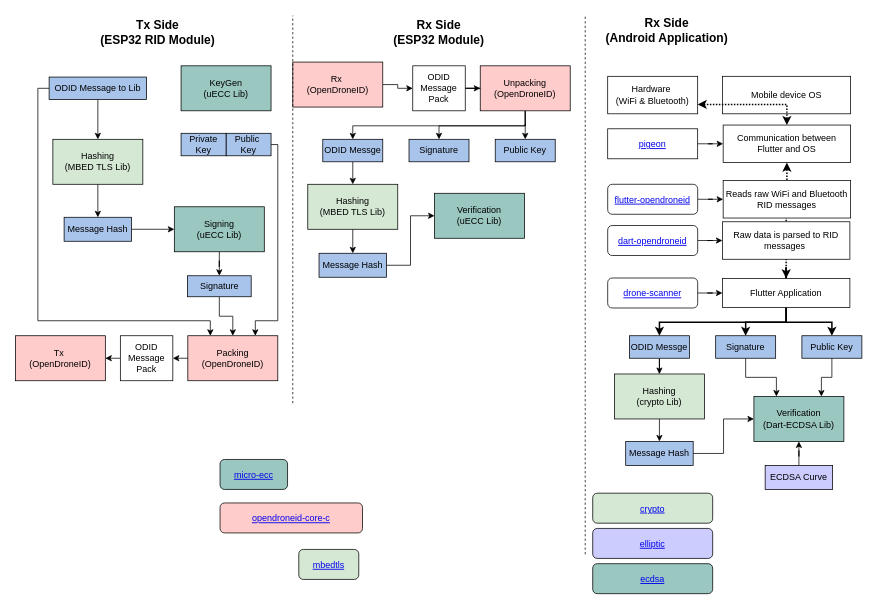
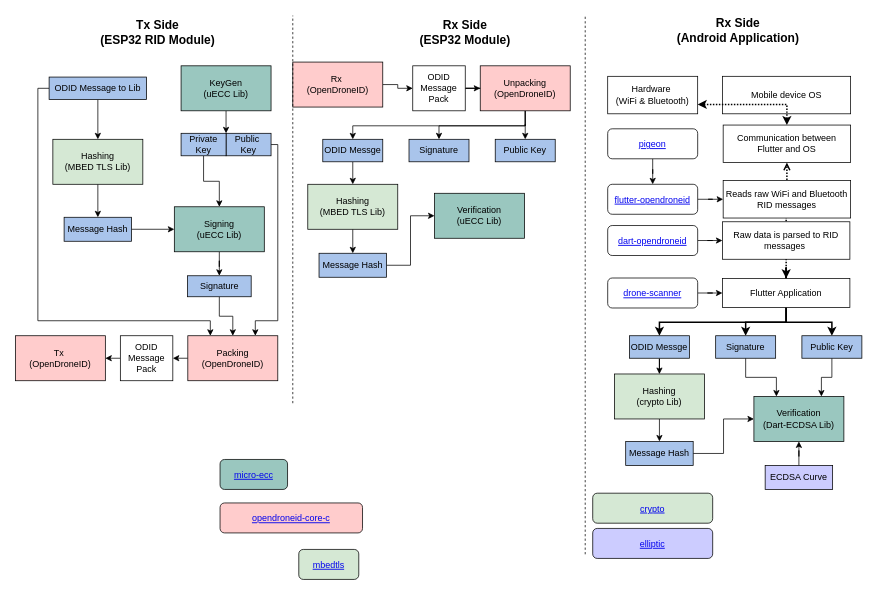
- <mxCell id="47" value="&lt;b style=&quot;font-size: 16px;&quot;&gt;&lt;font style=&quot;font-size: 16px;&quot;&gt;Rx Side&lt;/font&gt;&lt;/b&gt;&lt;div style=&quot;font-size: 16px;&quot;&gt;&lt;b style=&quot;&quot;&gt;&lt;font style=&quot;font-size: 16px;&quot;&gt;(Android Application)&lt;/font&gt;&lt;/b&gt;&lt;/div&gt;" style="text;html=1;align=center;verticalAlign=middle;whiteSpace=wrap;rounded=0;" vertex="1" parent="1"><mxGeometry x="779" y="25" width="220" height="30" as="geometry" /></mxCell>
+ <mxCell id="47" value="&lt;b style=&quot;font-size: 16px;&quot;&gt;&lt;font style=&quot;font-size: 16px;&quot;&gt;Rx Side&lt;/font&gt;&lt;/b&gt;&lt;div style=&quot;font-size: 16px;&quot;&gt;&lt;b style=&quot;&quot;&gt;&lt;font style=&quot;font-size: 16px;&quot;&gt;(Android Application)&lt;/font&gt;&lt;/b&gt;&lt;/div&gt;" style="text;html=1;align=center;verticalAlign=middle;whiteSpace=wrap;rounded=0;" vertex="1" parent="1"><mxGeometry x="874" y="25" width="220" height="30" as="geometry" /></mxCell>
- <mxCell id="29" value="&lt;b style=&quot;font-size: 16px;&quot;&gt;&lt;font style=&quot;font-size: 16px;&quot;&gt;Rx Side&lt;/font&gt;&lt;/b&gt;&lt;div style=&quot;font-size: 16px;&quot;&gt;&lt;b style=&quot;&quot;&gt;&lt;font style=&quot;font-size: 16px;&quot;&gt;(ESP32 Module)&lt;/font&gt;&lt;/b&gt;&lt;/div&gt;" style="text;html=1;align=center;verticalAlign=middle;whiteSpace=wrap;rounded=0;" vertex="1" parent="1"><mxGeometry x="475" y="27" width="220" height="30" as="geometry" /></mxCell>
+ <mxCell id="29" value="&lt;b style=&quot;font-size: 16px;&quot;&gt;&lt;font style=&quot;font-size: 16px;&quot;&gt;Rx Side&lt;/font&gt;&lt;/b&gt;&lt;div style=&quot;font-size: 16px;&quot;&gt;&lt;b style=&quot;&quot;&gt;&lt;font style=&quot;font-size: 16px;&quot;&gt;(ESP32 Module)&lt;/font&gt;&lt;/b&gt;&lt;/div&gt;" style="text;html=1;align=center;verticalAlign=middle;whiteSpace=wrap;rounded=0;" vertex="1" parent="1"><mxGeometry x="510" y="27" width="220" height="30" as="geometry" /></mxCell>
+ <mxCell id="3" style="edgeStyle=orthogonalEdgeStyle;rounded=0;orthogonalLoop=1;jettySize=auto;html=1;exitX=0.5;exitY=1;exitDx=0;exitDy=0;entryX=1;entryY=0;entryDx=0;entryDy=0;" edge="1" parent="1" source="4" target="16"><mxGeometry relative="1" as="geometry" /></mxCell>
- <mxCell id="55" value="pigeon" style="fontColor=#0000EE;fontStyle=4;overflow=hidden;spacing=10;rounded=0;" vertex="1" parent="1"><mxGeometry x="810" y="171" width="120" height="40" as="geometry" /></mxCell>
+ <mxCell id="55" value="pigeon" style="fontColor=#0000EE;fontStyle=4;rounded=1;overflow=hidden;spacing=10;" vertex="1" parent="1"><mxGeometry x="810" y="171" width="120" height="40" as="geometry" /></mxCell>
- <mxCell id="54" style="edgeStyle=orthogonalEdgeStyle;rounded=0;orthogonalLoop=1;jettySize=auto;html=1;" edge="1" parent="1" source="55" target="57"><mxGeometry relative="1" as="geometry" /></mxCell>
+ <mxCell id="54" style="edgeStyle=orthogonalEdgeStyle;rounded=0;orthogonalLoop=1;jettySize=auto;html=1;" edge="1" parent="1" source="55" target="53"><mxGeometry relative="1" as="geometry" /></mxCell>
- <mxCell id="2" style="edgeStyle=orthogonalEdgeStyle;rounded=0;orthogonalLoop=1;jettySize=auto;html=1;exitX=0.5;exitY=0;exitDx=0;exitDy=0;entryX=0.5;entryY=1;entryDx=0;entryDy=0;startArrow=classic;startFill=1;strokeWidth=2;dashed=1;dashPattern=1 1;" edge="1" parent="1" source="67" target="57"><mxGeometry relative="1" as="geometry"><Array as="points"><mxPoint x="1048" y="267" /><mxPoint x="1049" y="267" /></Array></mxGeometry></mxCell>
+ <mxCell id="2" style="edgeStyle=orthogonalEdgeStyle;rounded=0;orthogonalLoop=1;jettySize=auto;html=1;exitX=0.5;exitY=0;exitDx=0;exitDy=0;entryX=0.5;entryY=1;entryDx=0;entryDy=0;startArrow=classic;startFill=1;strokeWidth=2;dashed=1;dashPattern=1 1;endArrow=open;" edge="1" parent="1" source="67" target="57"><mxGeometry relative="1" as="geometry"><Array as="points"><mxPoint x="1048" y="267" /><mxPoint x="1049" y="267" /></Array></mxGeometry></mxCell>
+ <mxCell id="15" style="edgeStyle=orthogonalEdgeStyle;rounded=0;orthogonalLoop=1;jettySize=auto;html=1;exitX=0.5;exitY=1;exitDx=0;exitDy=0;entryX=0.5;entryY=0;entryDx=0;entryDy=0;" edge="1" parent="1" source="16" target="18"><mxGeometry relative="1" as="geometry" /></mxCell>
- <mxCell id="81" value="ecdsa" style="fontColor=#0000EE;fontStyle=4;rounded=1;overflow=hidden;spacing=10;fillColor=#9AC7BF;" vertex="1" parent="1"><mxGeometry x="790" y="751" width="160" height="40" as="geometry" /></mxCell>
